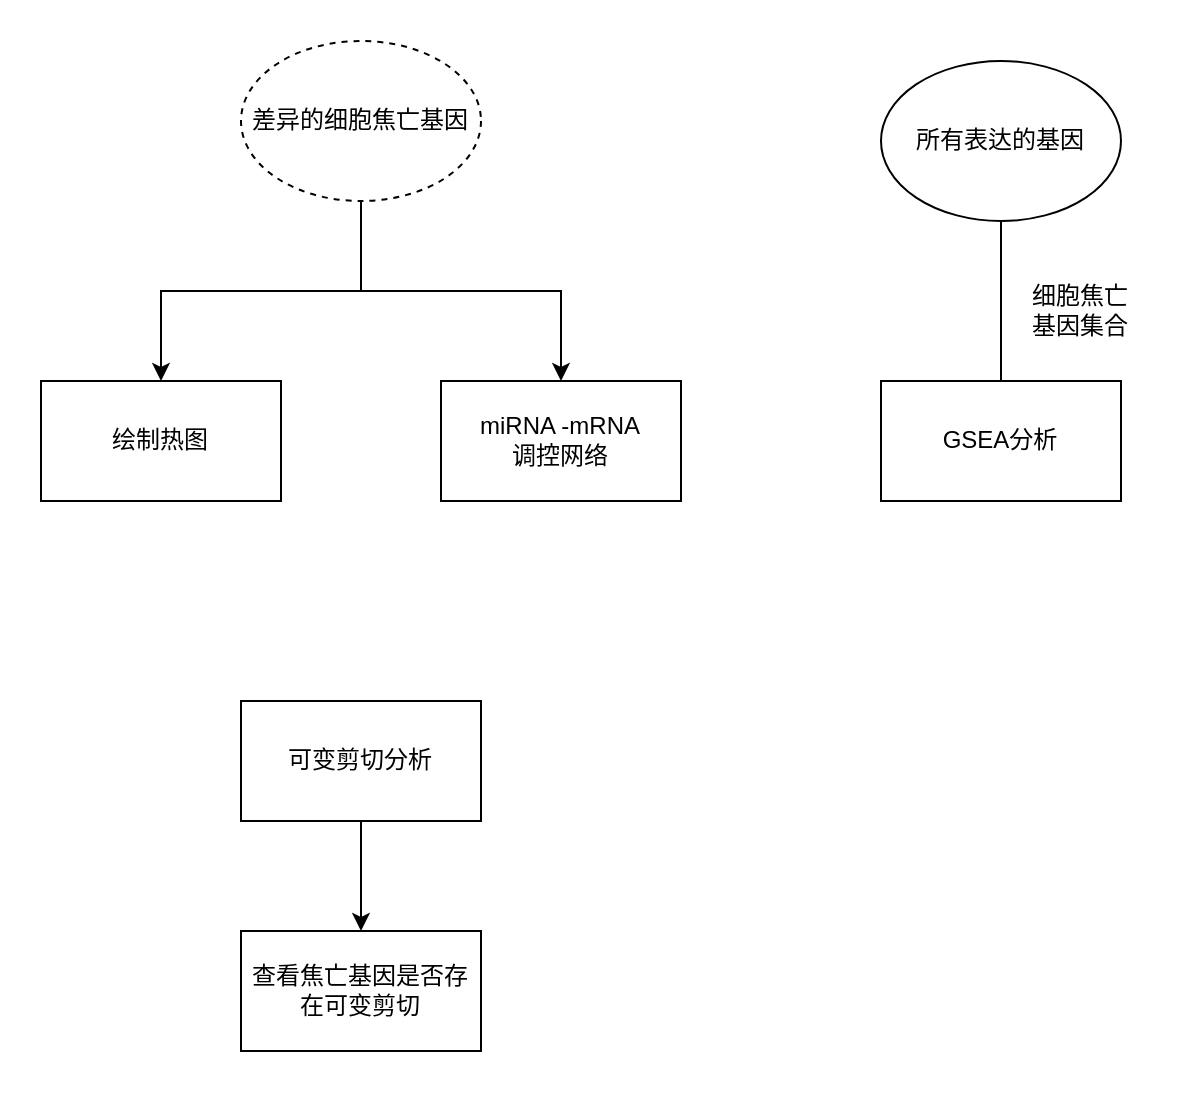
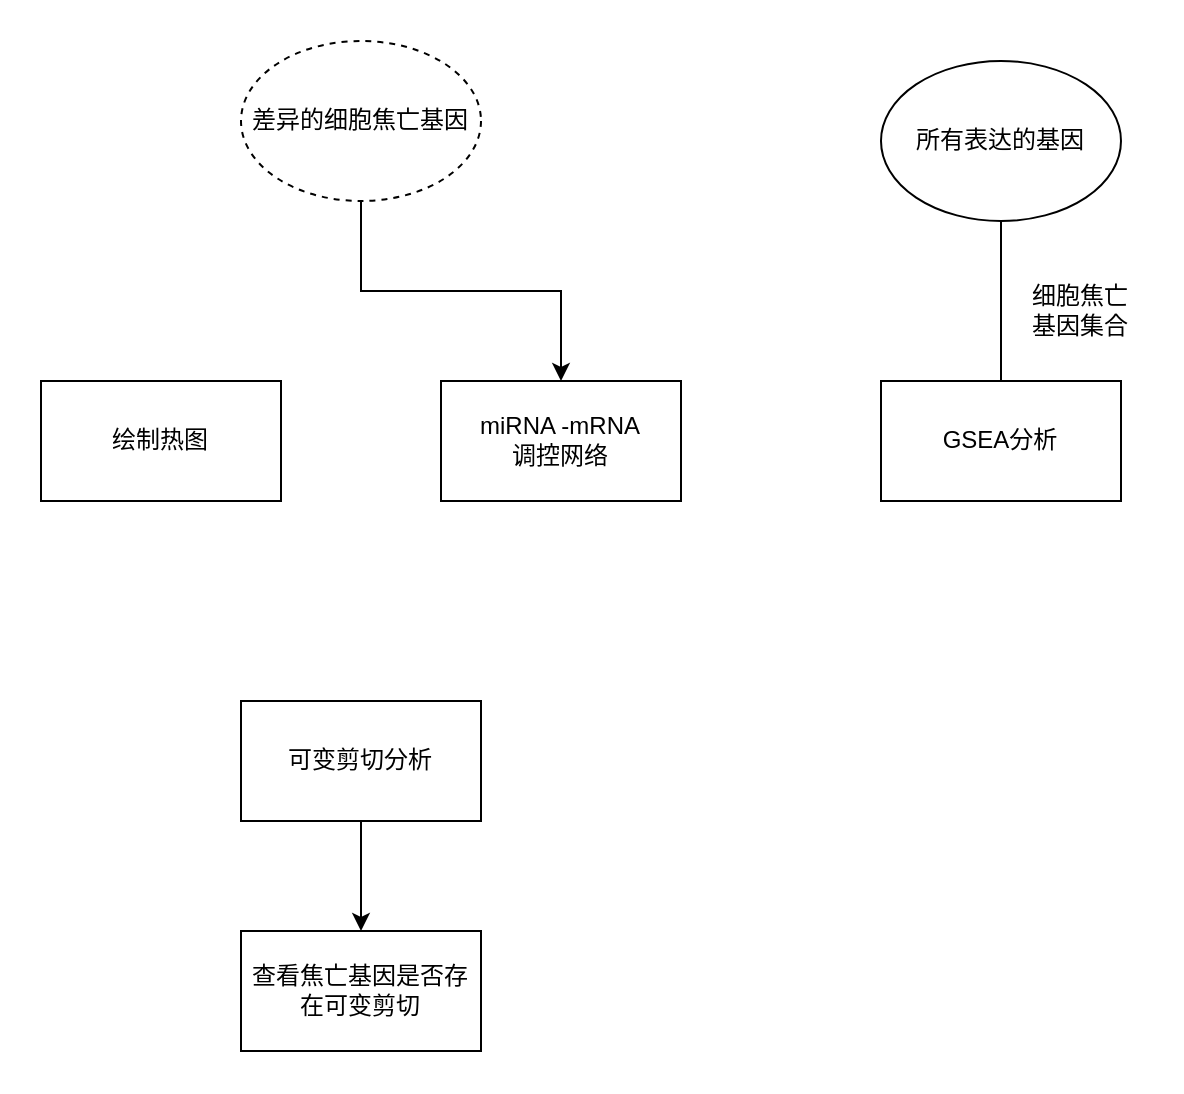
- <mxCell id="2" value="" style="edgeStyle=orthogonalEdgeStyle;rounded=0;orthogonalLoop=1;jettySize=auto;html=1;" edge="1" parent="1" source="4" target="5"><mxGeometry relative="1" as="geometry" /></mxCell>
